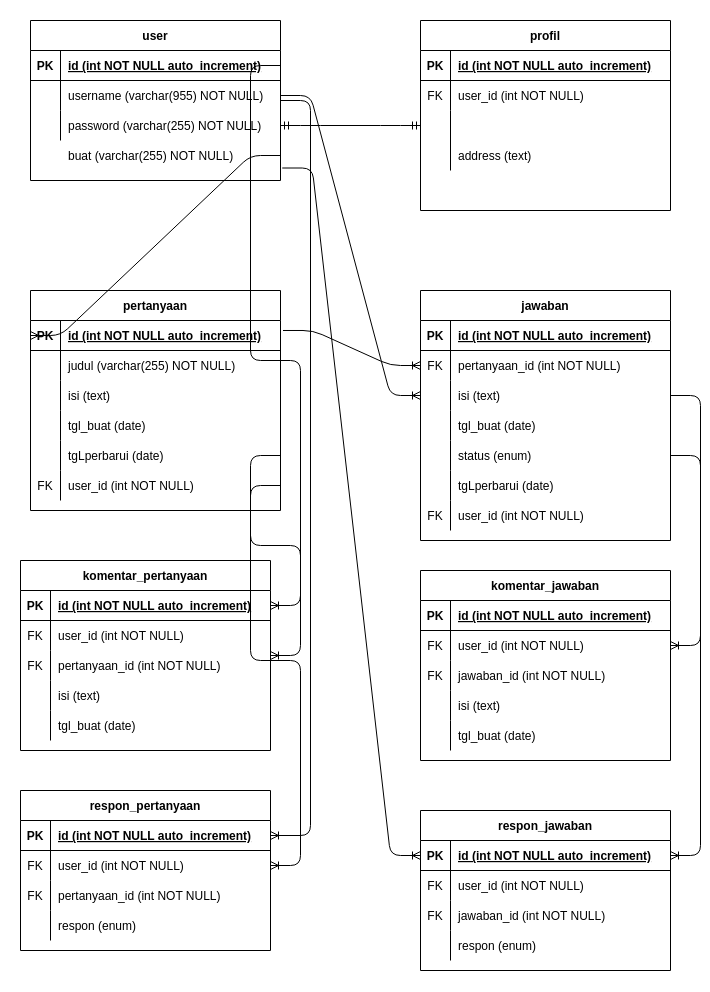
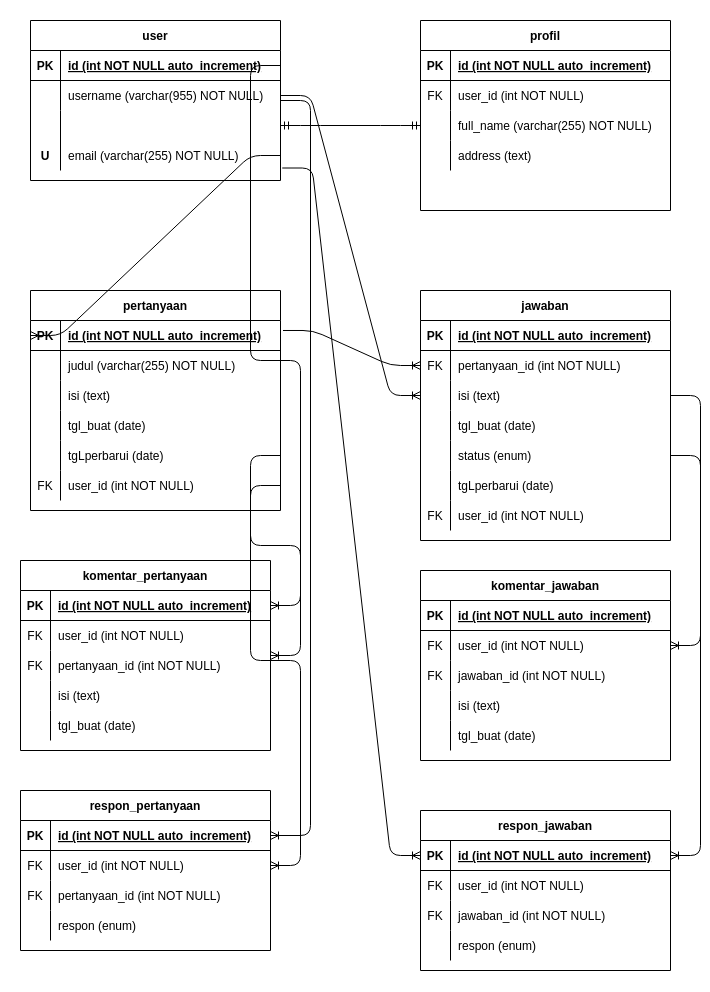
- <mxCell id="11" value="password (varchar(255) NOT NULL)" style="shape=partialRectangle;overflow=hidden;connectable=0;fillColor=none;top=0;left=0;bottom=0;right=0;align=left;spacingLeft=6;" vertex="1" parent="9"><mxGeometry x="30" width="220" height="30" as="geometry" /></mxCell>
+ <mxCell id="24" value="full_name (varchar(255) NOT NULL)" style="shape=partialRectangle;overflow=hidden;connectable=0;fillColor=none;top=0;left=0;bottom=0;right=0;align=left;spacingLeft=6;" parent="22" vertex="1"><mxGeometry x="30" width="220" height="30" as="geometry" /></mxCell>
+ <mxCell id="13" value="U" style="shape=partialRectangle;overflow=hidden;connectable=0;fillColor=none;top=0;left=0;bottom=0;right=0;fontStyle=1" vertex="1" parent="12"><mxGeometry width="30" height="30" as="geometry" /></mxCell>
- <mxCell id="14" value="buat (varchar(255) NOT NULL)" style="shape=partialRectangle;overflow=hidden;connectable=0;fillColor=none;top=0;left=0;bottom=0;right=0;align=left;spacingLeft=6;" vertex="1" parent="12"><mxGeometry x="30" width="220" height="30" as="geometry" /></mxCell>
+ <mxCell id="14" value="email (varchar(255) NOT NULL)" style="shape=partialRectangle;overflow=hidden;connectable=0;fillColor=none;top=0;left=0;bottom=0;right=0;align=left;spacingLeft=6;" vertex="1" parent="12"><mxGeometry x="30" width="220" height="30" as="geometry" /></mxCell>
